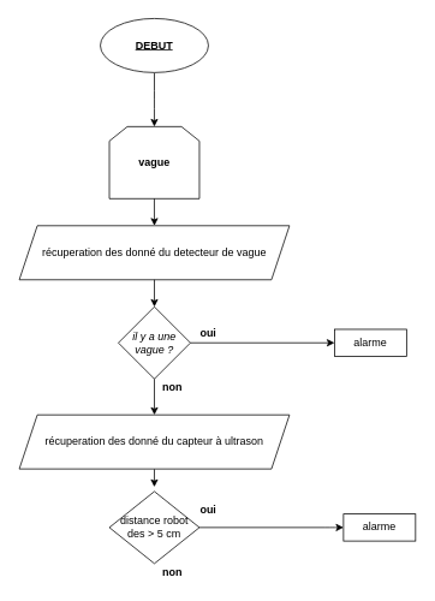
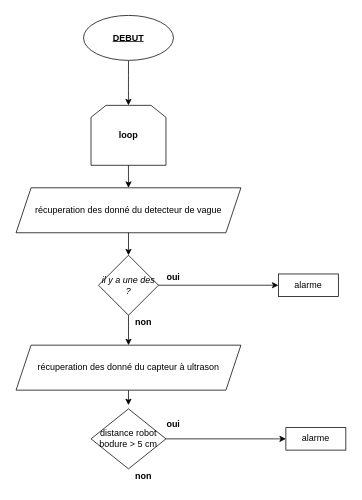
- <mxCell id="4" value="&lt;b&gt;vague&lt;/b&gt;" style="shape=loopLimit;whiteSpace=wrap;html=1;" parent="1" vertex="1"><mxGeometry x="120.94" y="140" width="100" height="80" as="geometry" /></mxCell>
+ <mxCell id="4" value="&lt;b&gt;loop&lt;/b&gt;" style="shape=loopLimit;whiteSpace=wrap;html=1;" parent="1" vertex="1"><mxGeometry x="120.94" y="140" width="100" height="80" as="geometry" /></mxCell>
- <mxCell id="8" value="&lt;i&gt;il y a une vague ?&lt;/i&gt;" style="rhombus;whiteSpace=wrap;html=1;" parent="1" vertex="1"><mxGeometry x="130.94" y="340" width="80" height="80" as="geometry" /></mxCell>
+ <mxCell id="8" value="&lt;i&gt;il y a une des ?&lt;/i&gt;" style="rhombus;whiteSpace=wrap;html=1;" parent="1" vertex="1"><mxGeometry x="130.94" y="340" width="80" height="80" as="geometry" /></mxCell>
- <mxCell id="15" value="distance robot des &amp;gt; 5 cm" style="rhombus;whiteSpace=wrap;html=1;" parent="1" vertex="1"><mxGeometry x="120.94" y="545" width="100" height="80" as="geometry" /></mxCell>
+ <mxCell id="15" value="distance robot bodure &amp;gt; 5 cm" style="rhombus;whiteSpace=wrap;html=1;" parent="1" vertex="1"><mxGeometry x="120.94" y="545" width="100" height="80" as="geometry" /></mxCell>
